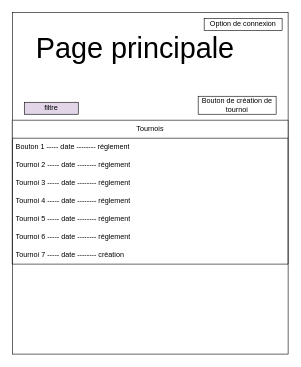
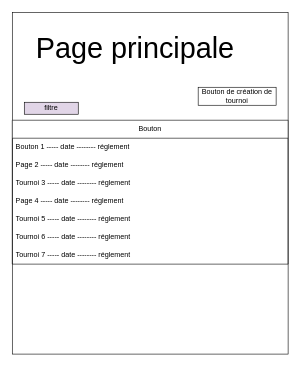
- <mxCell id="13" value="Option de connexion" style="rounded=0;whiteSpace=wrap;html=1;" vertex="1" parent="1"><mxGeometry x="340" y="30" width="130" height="20" as="geometry" /></mxCell>
- <mxCell id="14" value="Bouton de création de tournoi" style="rounded=0;whiteSpace=wrap;html=1;" vertex="1" parent="1"><mxGeometry x="330" y="160" width="130" height="30" as="geometry" /></mxCell>
+ <mxCell id="14" value="Bouton de création de tournoi" style="rounded=0;whiteSpace=wrap;html=1;" vertex="1" parent="1"><mxGeometry x="330" y="145" width="130" height="30" as="geometry" /></mxCell>
- <mxCell id="5" value="Tournois" style="swimlane;fontStyle=0;childLayout=stackLayout;horizontal=1;startSize=30;horizontalStack=0;resizeParent=1;resizeParentMax=0;resizeLast=0;collapsible=1;marginBottom=0;whiteSpace=wrap;html=1;" parent="1" vertex="1"><mxGeometry x="20" y="200" width="460" height="240" as="geometry" /></mxCell>
+ <mxCell id="5" value="Bouton" style="swimlane;fontStyle=0;childLayout=stackLayout;horizontal=1;startSize=30;horizontalStack=0;resizeParent=1;resizeParentMax=0;resizeLast=0;collapsible=1;marginBottom=0;whiteSpace=wrap;html=1;" parent="1" vertex="1"><mxGeometry x="20" y="200" width="460" height="240" as="geometry" /></mxCell>
- <mxCell id="7" value="Tournoi 2&amp;nbsp;----- date -------- réglement" style="text;strokeColor=none;fillColor=none;align=left;verticalAlign=middle;spacingLeft=4;spacingRight=4;overflow=hidden;points=[[0,0.5],[1,0.5]];portConstraint=eastwest;rotatable=0;whiteSpace=wrap;html=1;" parent="5" vertex="1"><mxGeometry y="60" width="460" height="30" as="geometry" /></mxCell>
+ <mxCell id="7" value="Page 2&amp;nbsp;----- date -------- réglement" style="text;strokeColor=none;fillColor=none;align=left;verticalAlign=middle;spacingLeft=4;spacingRight=4;overflow=hidden;points=[[0,0.5],[1,0.5]];portConstraint=eastwest;rotatable=0;whiteSpace=wrap;html=1;" parent="5" vertex="1"><mxGeometry y="60" width="460" height="30" as="geometry" /></mxCell>
- <mxCell id="9" value="Tournoi 4 ----- date -------- réglement" style="text;strokeColor=none;fillColor=none;align=left;verticalAlign=middle;spacingLeft=4;spacingRight=4;overflow=hidden;points=[[0,0.5],[1,0.5]];portConstraint=eastwest;rotatable=0;whiteSpace=wrap;html=1;" parent="5" vertex="1"><mxGeometry y="120" width="460" height="30" as="geometry" /></mxCell>
+ <mxCell id="9" value="Page 4 ----- date -------- réglement" style="text;strokeColor=none;fillColor=none;align=left;verticalAlign=middle;spacingLeft=4;spacingRight=4;overflow=hidden;points=[[0,0.5],[1,0.5]];portConstraint=eastwest;rotatable=0;whiteSpace=wrap;html=1;" parent="5" vertex="1"><mxGeometry y="120" width="460" height="30" as="geometry" /></mxCell>
- <mxCell id="12" value="Tournoi 7 ----- date -------- création" style="text;strokeColor=none;fillColor=none;align=left;verticalAlign=middle;spacingLeft=4;spacingRight=4;overflow=hidden;points=[[0,0.5],[1,0.5]];portConstraint=eastwest;rotatable=0;whiteSpace=wrap;html=1;" parent="5" vertex="1"><mxGeometry y="210" width="460" height="30" as="geometry" /></mxCell>
+ <mxCell id="12" value="Tournoi 7 ----- date -------- réglement" style="text;strokeColor=none;fillColor=none;align=left;verticalAlign=middle;spacingLeft=4;spacingRight=4;overflow=hidden;points=[[0,0.5],[1,0.5]];portConstraint=eastwest;rotatable=0;whiteSpace=wrap;html=1;" parent="5" vertex="1"><mxGeometry y="210" width="460" height="30" as="geometry" /></mxCell>
